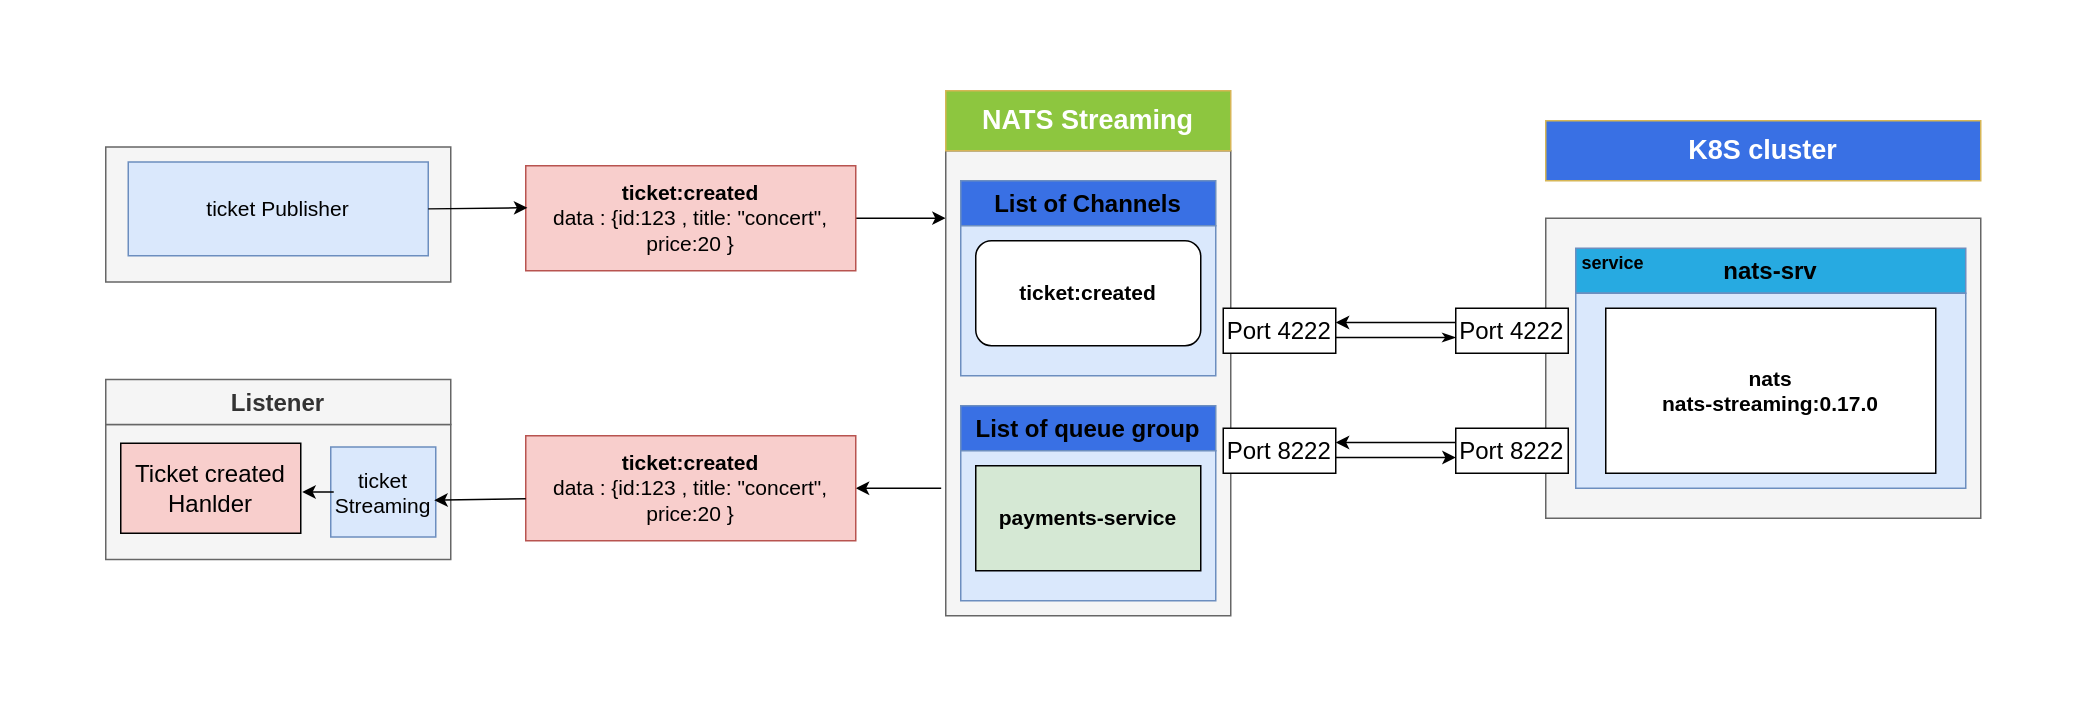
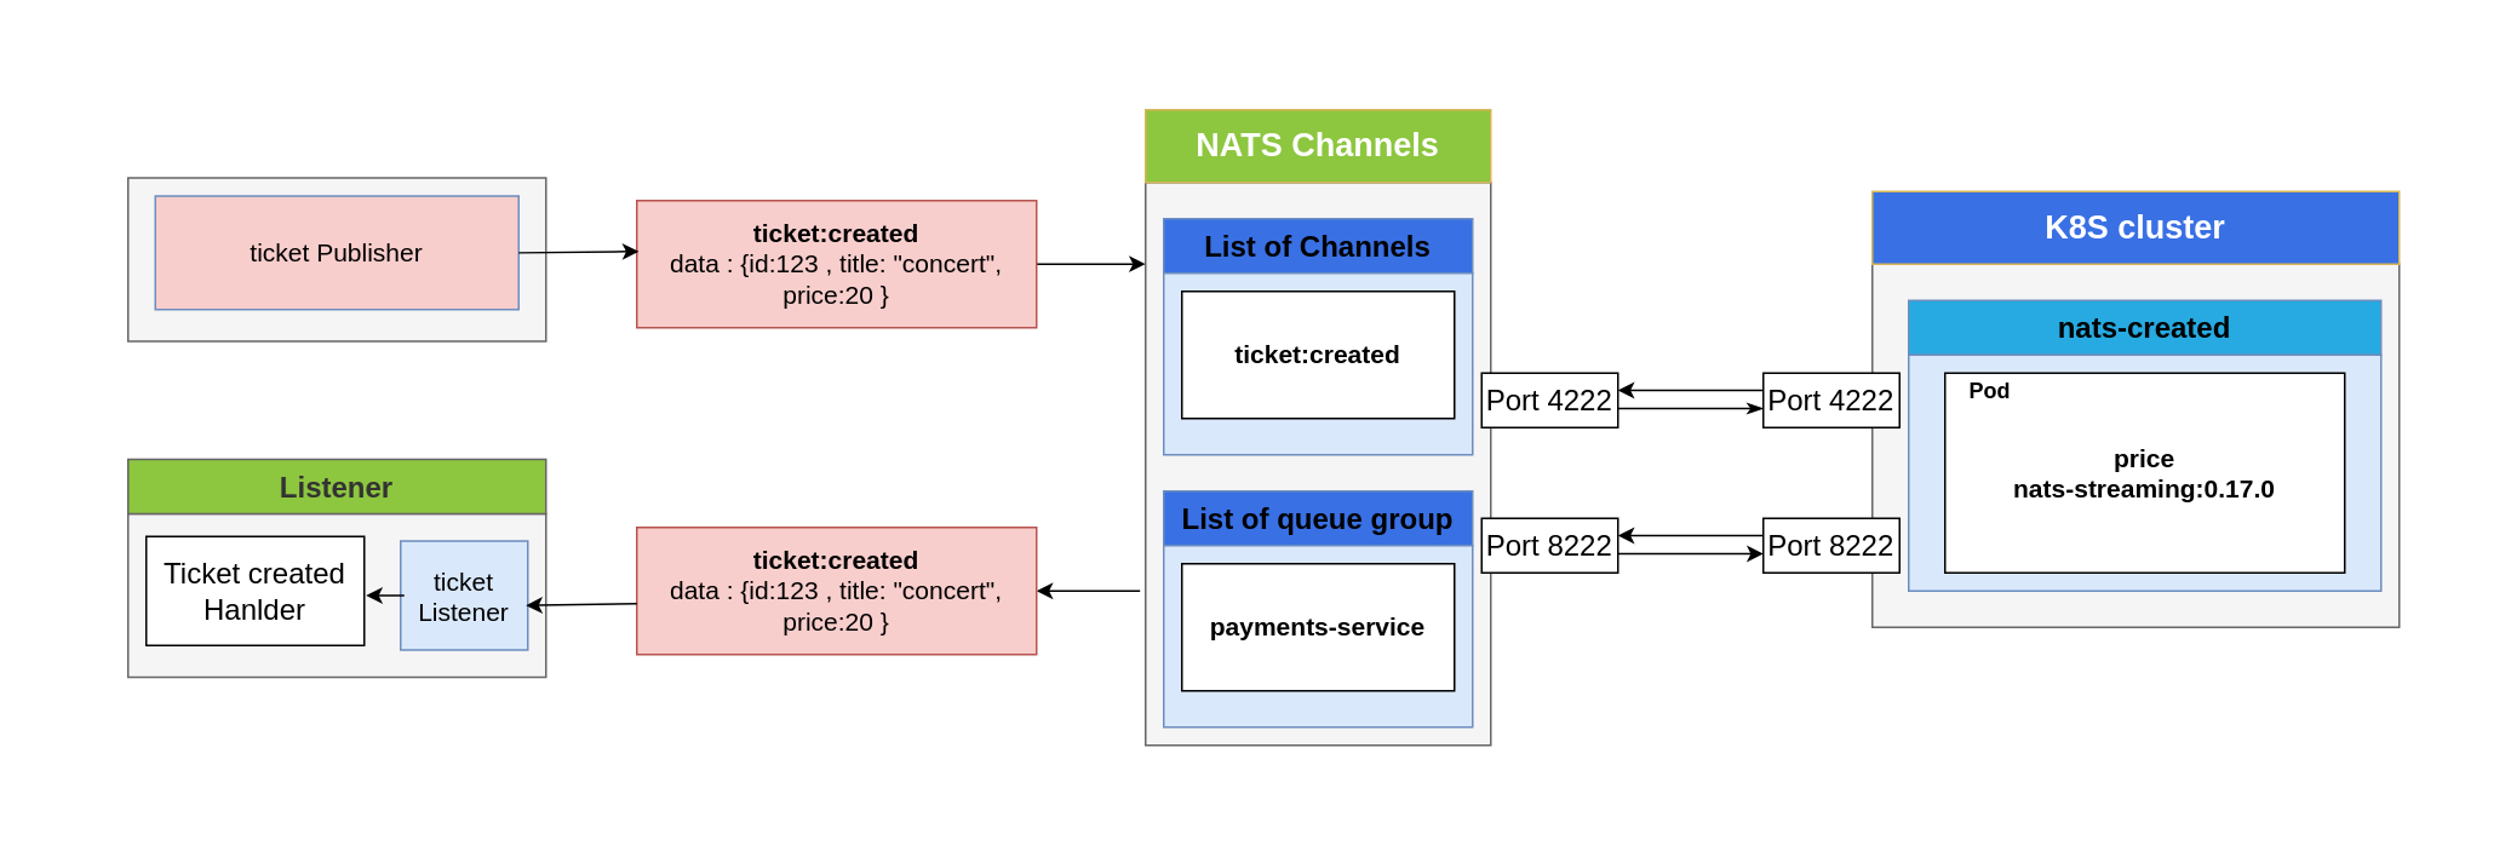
- <mxCell id="9" value="&lt;font style=&quot;font-size: 18px;&quot; color=&quot;#ffffff&quot;&gt;NATS Streaming&lt;/font&gt;" style="rounded=0;whiteSpace=wrap;html=1;fillColor=#8dc63f;strokeColor=#d6b656;fontStyle=1;fontSize=16;" vertex="1" parent="1"><mxGeometry x="630" y="60" width="190" height="40" as="geometry" /></mxCell>
+ <mxCell id="9" value="&lt;font style=&quot;font-size: 18px;&quot; color=&quot;#ffffff&quot;&gt;NATS Channels&lt;/font&gt;" style="rounded=0;whiteSpace=wrap;html=1;fillColor=#8dc63f;strokeColor=#d6b656;fontStyle=1;fontSize=16;" vertex="1" parent="1"><mxGeometry x="630" y="60" width="190" height="40" as="geometry" /></mxCell>
- <mxCell id="19" value="&lt;font style=&quot;font-size: 18px;&quot;&gt;K8S cluster&lt;/font&gt;" style="rounded=0;whiteSpace=wrap;html=1;fillColor=#3970e4;strokeColor=#d6b656;fontStyle=1;fontSize=16;fontColor=#FFFFFF;" vertex="1" parent="1"><mxGeometry x="1030" y="80" width="290" height="40" as="geometry" /></mxCell>
+ <mxCell id="19" value="&lt;font style=&quot;font-size: 18px;&quot;&gt;K8S cluster&lt;/font&gt;" style="rounded=0;whiteSpace=wrap;html=1;fillColor=#3970e4;strokeColor=#d6b656;fontStyle=1;fontSize=16;fontColor=#FFFFFF;" vertex="1" parent="1"><mxGeometry x="1030" y="105" width="290" height="40" as="geometry" /></mxCell>
- <mxCell id="3" value="ticket Publisher" style="rounded=0;whiteSpace=wrap;html=1;fontSize=14;fontStyle=0;fillColor=#dae8fc;strokeColor=#6c8ebf;" vertex="1" parent="1"><mxGeometry x="85" y="107.5" width="200" height="62.5" as="geometry" /></mxCell>
+ <mxCell id="3" value="ticket Publisher" style="rounded=0;whiteSpace=wrap;html=1;fontSize=14;fontStyle=0;fillColor=#f8cecc;strokeColor=#6c8ebf;" vertex="1" parent="1"><mxGeometry x="85" y="107.5" width="200" height="62.5" as="geometry" /></mxCell>
- <mxCell id="26" value="&lt;b&gt;service&lt;/b&gt;" style="text;html=1;strokeColor=none;fillColor=none;align=center;verticalAlign=middle;whiteSpace=wrap;rounded=0;" vertex="1" parent="1"><mxGeometry x="1050" y="165" width="50" height="20" as="geometry" /></mxCell>
- <mxCell id="20" value="&lt;font style=&quot;font-size: 16px;&quot;&gt;nats-srv&lt;/font&gt;" style="rounded=0;whiteSpace=wrap;html=1;fontSize=12;fillColor=#27aae1;strokeColor=#6c8ebf;fontStyle=1" vertex="1" parent="1"><mxGeometry x="1050" y="165" width="260" height="30" as="geometry" /></mxCell>
+ <mxCell id="20" value="&lt;font style=&quot;font-size: 16px;&quot;&gt;nats-created&lt;/font&gt;" style="rounded=0;whiteSpace=wrap;html=1;fontSize=12;fillColor=#27aae1;strokeColor=#6c8ebf;fontStyle=1" vertex="1" parent="1"><mxGeometry x="1050" y="165" width="260" height="30" as="geometry" /></mxCell>
- <mxCell id="12" value="&lt;font style=&quot;font-size: 14px;&quot;&gt;ticket:created&lt;/font&gt;" style="whiteSpace=wrap;html=1;fontSize=11;align=center;fontStyle=1;rounded=1;" vertex="1" parent="1"><mxGeometry x="650" y="160" width="150" height="70" as="geometry" /></mxCell>
+ <mxCell id="12" value="&lt;font style=&quot;font-size: 14px;&quot;&gt;ticket:created&lt;/font&gt;" style="rounded=0;whiteSpace=wrap;html=1;fontSize=11;align=center;fontStyle=1" vertex="1" parent="1"><mxGeometry x="650" y="160" width="150" height="70" as="geometry" /></mxCell>
+ <mxCell id="23" value="&lt;b&gt;Pod&lt;/b&gt;" style="text;html=1;strokeColor=none;fillColor=none;align=center;verticalAlign=middle;whiteSpace=wrap;rounded=0;" vertex="1" parent="1"><mxGeometry x="1070" y="205" width="50" height="20" as="geometry" /></mxCell>
- <mxCell id="22" value="&lt;font style=&quot;font-size: 14px;&quot;&gt;&lt;font style=&quot;font-size: 14px;&quot;&gt;nats&lt;/font&gt;&lt;br&gt;&lt;font style=&quot;font-size: 14px;&quot;&gt;nats-streaming:0.17.0&lt;/font&gt;&lt;br&gt;&lt;/font&gt;" style="rounded=0;whiteSpace=wrap;html=1;fontSize=11;align=center;fontStyle=1" vertex="1" parent="1"><mxGeometry x="1070" y="205" width="220" height="110" as="geometry" /></mxCell>
+ <mxCell id="22" value="&lt;font style=&quot;font-size: 14px;&quot;&gt;&lt;font style=&quot;font-size: 14px;&quot;&gt;price&lt;/font&gt;&lt;br&gt;&lt;font style=&quot;font-size: 14px;&quot;&gt;nats-streaming:0.17.0&lt;/font&gt;&lt;br&gt;&lt;/font&gt;" style="rounded=0;whiteSpace=wrap;html=1;fontSize=11;align=center;fontStyle=1" vertex="1" parent="1"><mxGeometry x="1070" y="205" width="220" height="110" as="geometry" /></mxCell>
- <mxCell id="7" value="Listener" style="rounded=0;whiteSpace=wrap;html=1;fontSize=16;fillColor=#f5f5f5;strokeColor=#666666;fontColor=#333333;fontStyle=1" vertex="1" parent="1"><mxGeometry x="70" y="252.5" width="230" height="30" as="geometry" /></mxCell>
+ <mxCell id="7" value="Listener" style="rounded=0;whiteSpace=wrap;html=1;fontSize=16;fillColor=#8dc63f;strokeColor=#666666;fontColor=#333333;fontStyle=1;" vertex="1" parent="1"><mxGeometry x="70" y="252.5" width="230" height="30" as="geometry" /></mxCell>
- <mxCell id="35" value="Ticket created&lt;br&gt;Hanlder" style="rounded=0;whiteSpace=wrap;html=1;fontSize=16;fillColor=#f8cecc;" vertex="1" parent="1"><mxGeometry x="80" y="295" width="120" height="60" as="geometry" /></mxCell>
+ <mxCell id="35" value="Ticket created&lt;br&gt;Hanlder" style="rounded=0;whiteSpace=wrap;html=1;fontSize=16;" vertex="1" parent="1"><mxGeometry x="80" y="295" width="120" height="60" as="geometry" /></mxCell>
- <mxCell id="34" value="ticket Streaming" style="rounded=0;whiteSpace=wrap;html=1;fontSize=14;fontStyle=0;fillColor=#dae8fc;strokeColor=#6c8ebf;" vertex="1" parent="1"><mxGeometry x="220" y="297.5" width="70" height="60" as="geometry" /></mxCell>
+ <mxCell id="34" value="ticket Listener" style="rounded=0;whiteSpace=wrap;html=1;fontSize=14;fontStyle=0;fillColor=#dae8fc;strokeColor=#6c8ebf;" vertex="1" parent="1"><mxGeometry x="220" y="297.5" width="70" height="60" as="geometry" /></mxCell>
- <mxCell id="17" value="&lt;font style=&quot;font-size: 14px;&quot;&gt;payments-service&lt;/font&gt;" style="rounded=0;whiteSpace=wrap;html=1;fontSize=11;align=center;fontStyle=1;fillColor=#d5e8d4;" vertex="1" parent="1"><mxGeometry x="650" y="310" width="150" height="70" as="geometry" /></mxCell>
+ <mxCell id="17" value="&lt;font style=&quot;font-size: 14px;&quot;&gt;payments-service&lt;/font&gt;" style="rounded=0;whiteSpace=wrap;html=1;fontSize=11;align=center;fontStyle=1" vertex="1" parent="1"><mxGeometry x="650" y="310" width="150" height="70" as="geometry" /></mxCell>
